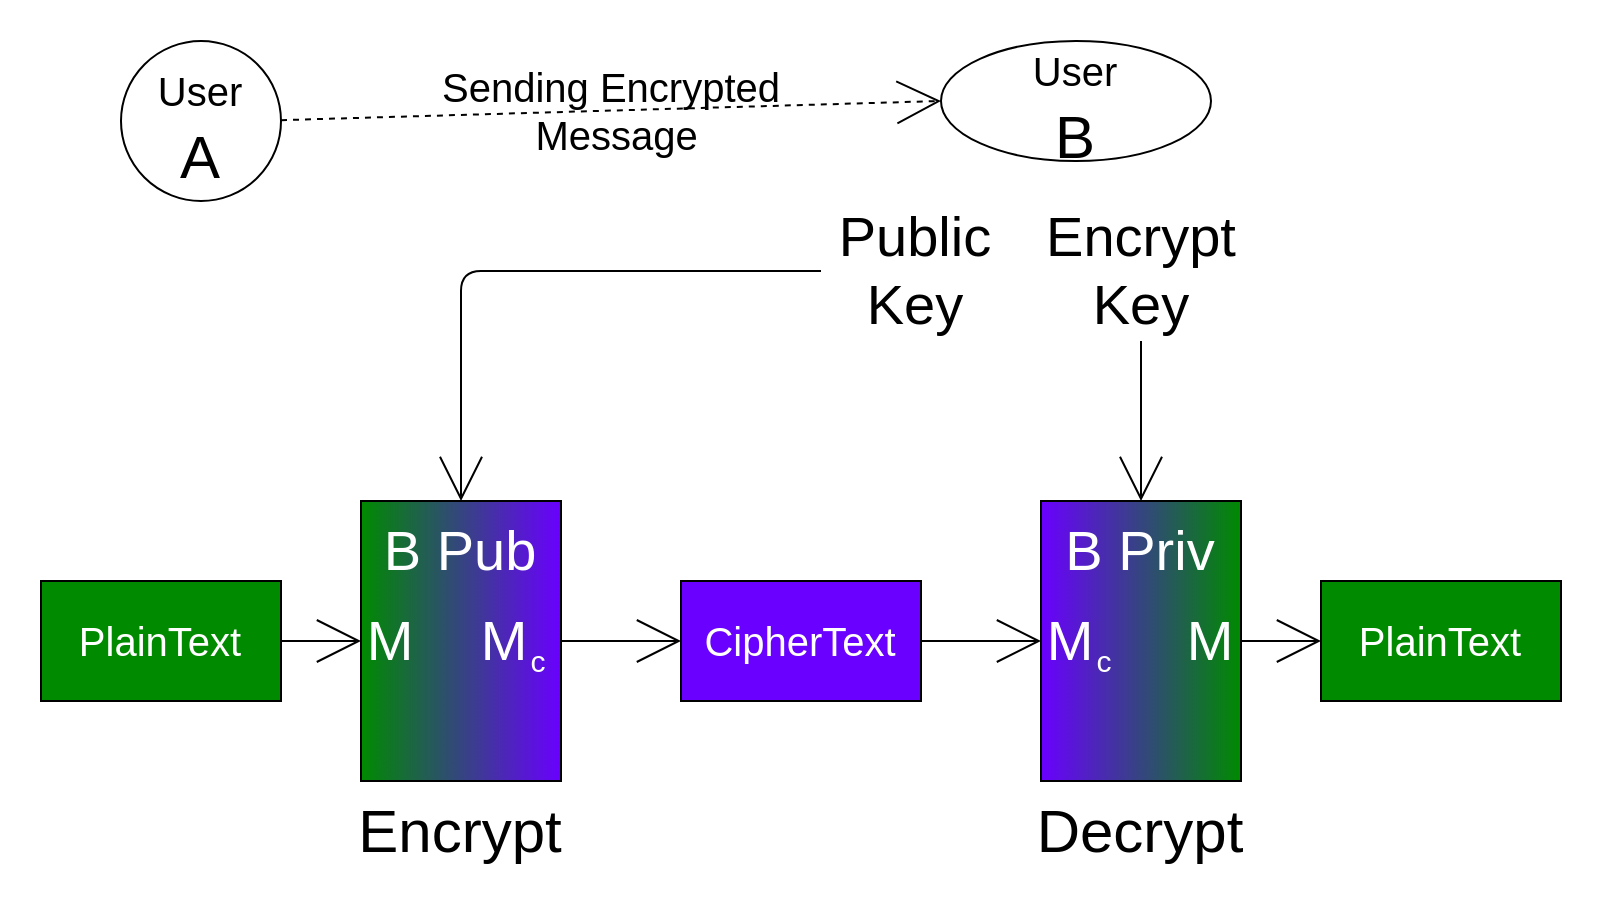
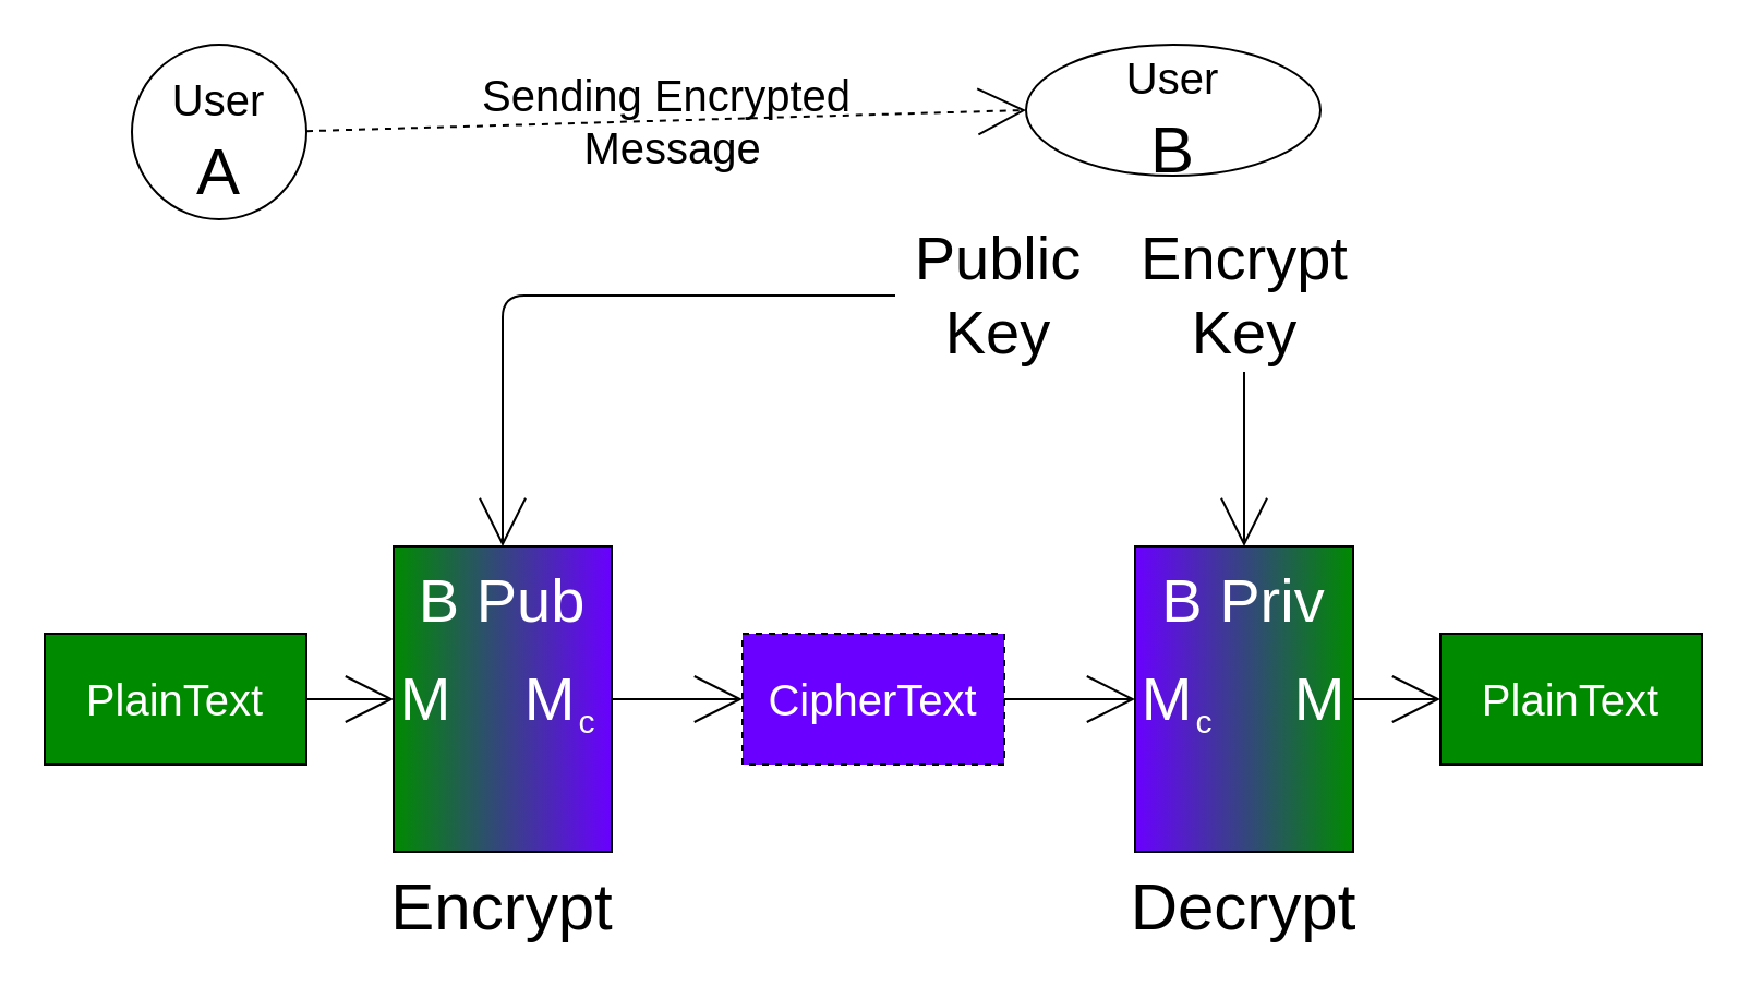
- <mxCell id="7" value="CipherText" style="rounded=0;whiteSpace=wrap;html=1;fontSize=20;fillColor=#6a00ff;fontColor=#ffffff;strokeColor=#000000;" parent="1" vertex="1"><mxGeometry x="340" y="290" width="120" height="60" as="geometry" /></mxCell>
+ <mxCell id="7" value="CipherText" style="rounded=0;whiteSpace=wrap;html=1;fontSize=20;fillColor=#6a00ff;fontColor=#ffffff;strokeColor=#000000;dashed=1;" parent="1" vertex="1"><mxGeometry x="340" y="290" width="120" height="60" as="geometry" /></mxCell>
